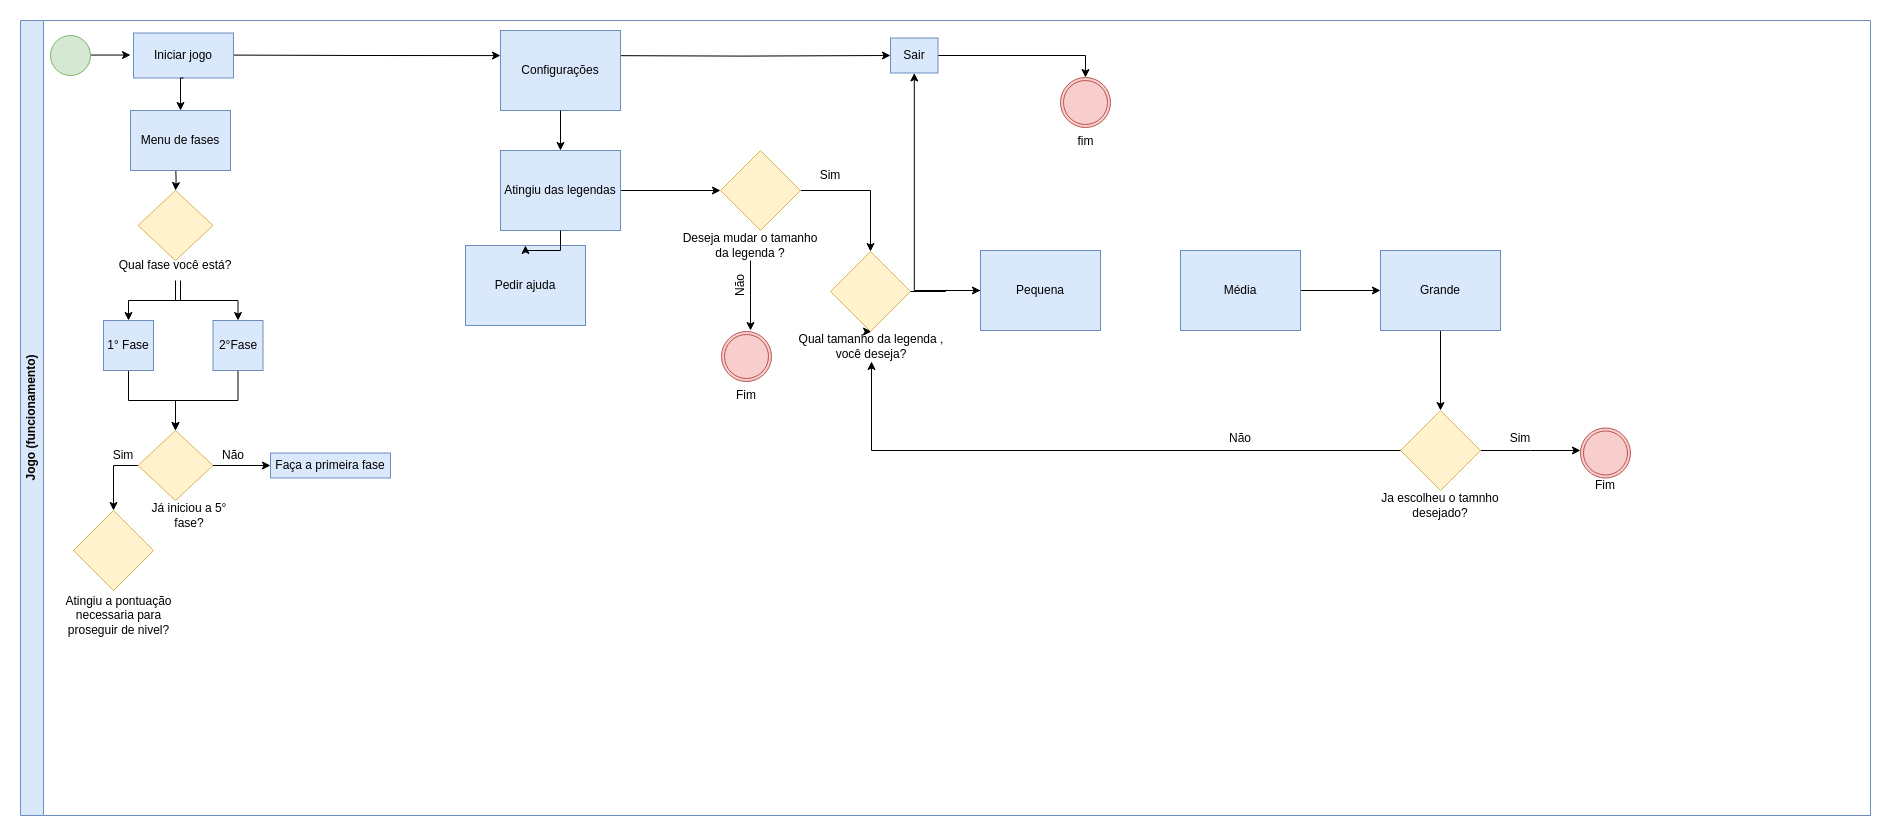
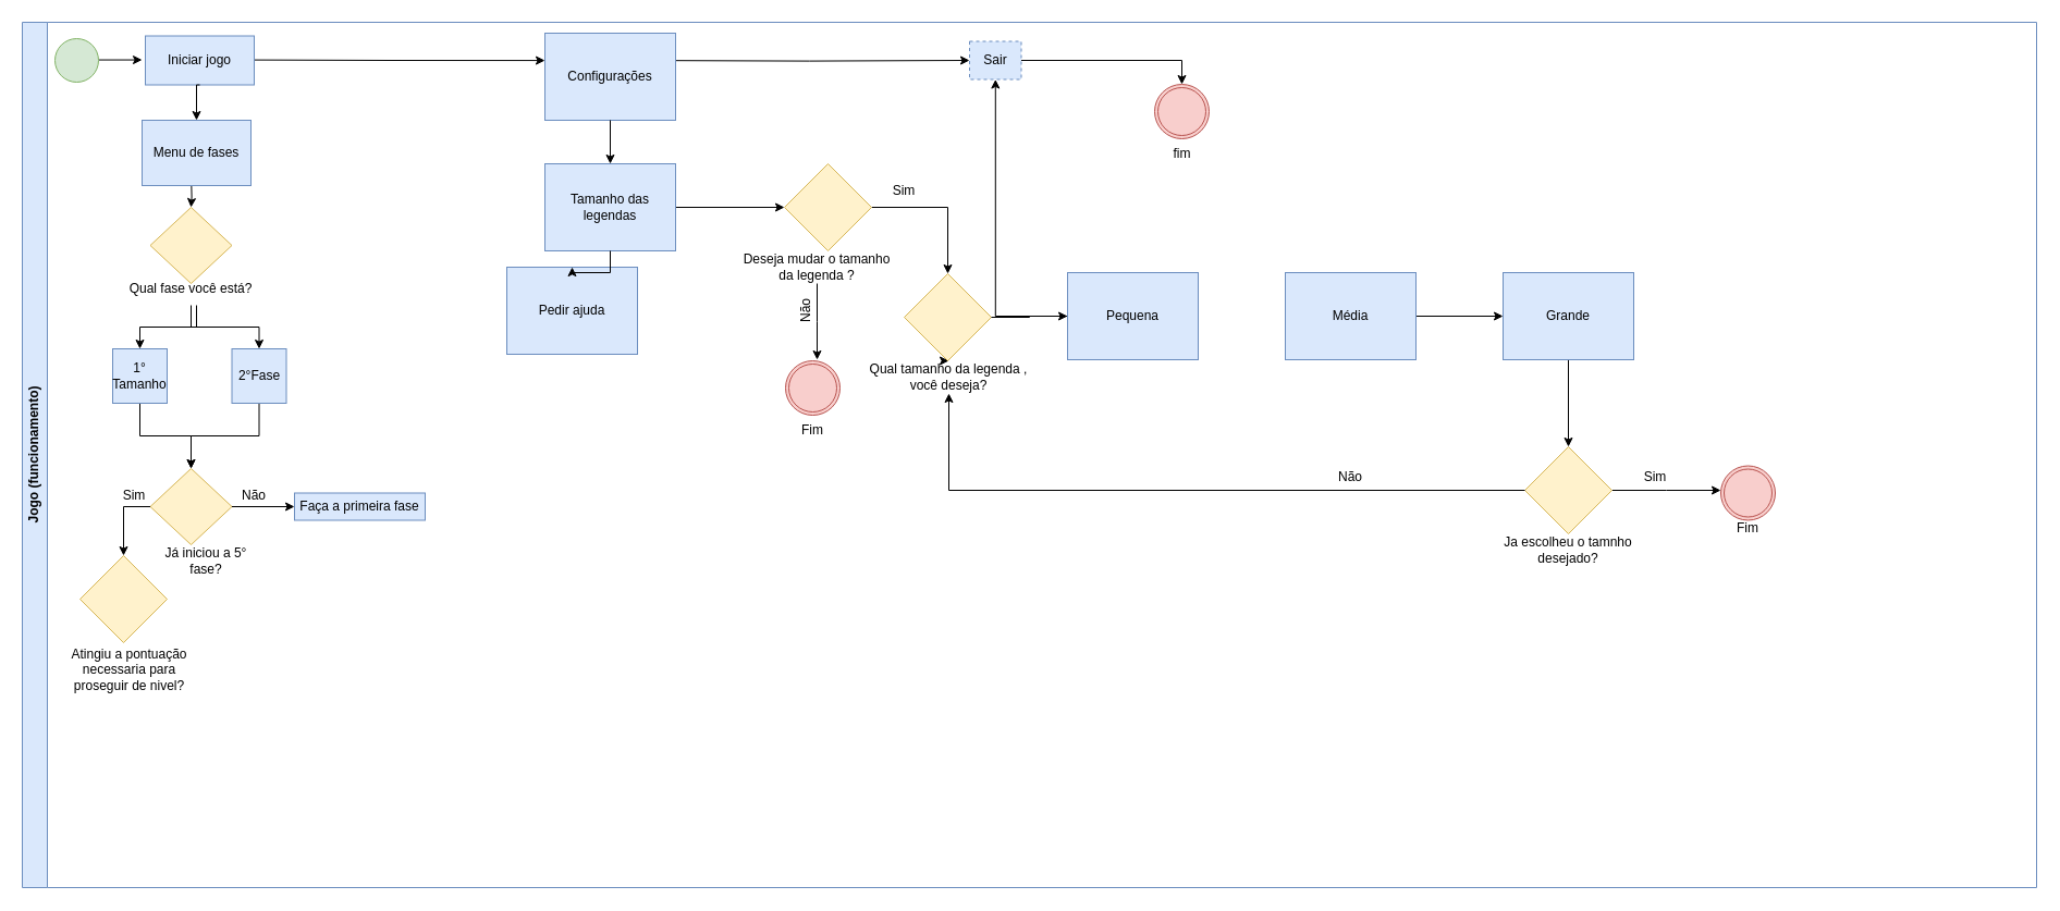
- <mxCell id="8" value="Sair" style="whiteSpace=wrap;html=1;fillColor=#dae8fc;strokeColor=#6c8ebf;" vertex="1" parent="2"><mxGeometry x="870" y="17.5" width="47.5" height="35" as="geometry" /></mxCell>
+ <mxCell id="8" value="Sair" style="whiteSpace=wrap;html=1;fillColor=#dae8fc;strokeColor=#6c8ebf;dashed=1;" vertex="1" parent="2"><mxGeometry x="870" y="17.5" width="47.5" height="35" as="geometry" /></mxCell>
- <mxCell id="23" value="Atingiu das legendas" style="points=[[0.25,0,0],[0.5,0,0],[0.75,0,0],[1,0.25,0],[1,0.5,0],[1,0.75,0],[0.75,1,0],[0.5,1,0],[0.25,1,0],[0,0.75,0],[0,0.5,0],[0,0.25,0]];shape=mxgraph.bpmn.task2;whiteSpace=wrap;rectStyle=rounded;size=10;html=1;container=1;expand=0;collapsible=0;bpmnShapeType=call;taskMarker=manual;fillColor=#dae8fc;strokeColor=#6c8ebf;" vertex="1" parent="2"><mxGeometry x="480" y="130" width="120" height="80" as="geometry" /></mxCell>
+ <mxCell id="23" value="Tamanho das legendas" style="points=[[0.25,0,0],[0.5,0,0],[0.75,0,0],[1,0.25,0],[1,0.5,0],[1,0.75,0],[0.75,1,0],[0.5,1,0],[0.25,1,0],[0,0.75,0],[0,0.5,0],[0,0.25,0]];shape=mxgraph.bpmn.task2;whiteSpace=wrap;rectStyle=rounded;size=10;html=1;container=1;expand=0;collapsible=0;bpmnShapeType=call;taskMarker=manual;fillColor=#dae8fc;strokeColor=#6c8ebf;" vertex="1" parent="2"><mxGeometry x="480" y="130" width="120" height="80" as="geometry" /></mxCell>
- <mxCell id="26" value="1° Fase" style="points=[[0.25,0,0],[0.5,0,0],[0.75,0,0],[1,0.25,0],[1,0.5,0],[1,0.75,0],[0.75,1,0],[0.5,1,0],[0.25,1,0],[0,0.75,0],[0,0.5,0],[0,0.25,0]];shape=mxgraph.bpmn.task2;whiteSpace=wrap;rectStyle=rounded;size=10;html=1;container=1;expand=0;collapsible=0;taskMarker=abstract;isLoopMultiSeq=1;fillColor=#dae8fc;strokeColor=#6c8ebf;" vertex="1" parent="2"><mxGeometry x="83" y="300" width="50" height="50" as="geometry" /></mxCell>
+ <mxCell id="26" value="1° Tamanho" style="points=[[0.25,0,0],[0.5,0,0],[0.75,0,0],[1,0.25,0],[1,0.5,0],[1,0.75,0],[0.75,1,0],[0.5,1,0],[0.25,1,0],[0,0.75,0],[0,0.5,0],[0,0.25,0]];shape=mxgraph.bpmn.task2;whiteSpace=wrap;rectStyle=rounded;size=10;html=1;container=1;expand=0;collapsible=0;taskMarker=abstract;isLoopMultiSeq=1;fillColor=#dae8fc;strokeColor=#6c8ebf;" vertex="1" parent="2"><mxGeometry x="83" y="300" width="50" height="50" as="geometry" /></mxCell>
